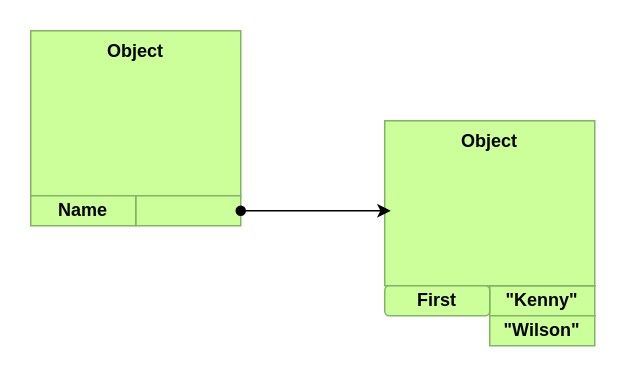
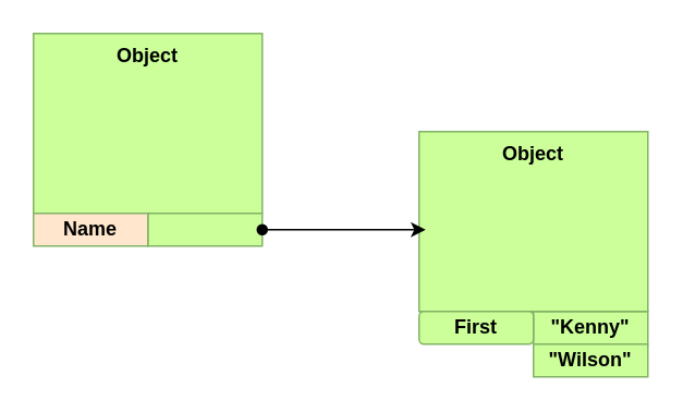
- <mxCell id="8" value="Name" style="rounded=0;whiteSpace=wrap;html=1;strokeColor=#82b366;fillColor=#CCFF99;fontStyle=1" vertex="1" parent="1"><mxGeometry x="20" y="130" width="70" height="20" as="geometry" /></mxCell>
+ <mxCell id="8" value="Name" style="rounded=0;whiteSpace=wrap;html=1;strokeColor=#82b366;fillColor=#ffe6cc;fontStyle=1;" vertex="1" parent="1"><mxGeometry x="20" y="130" width="70" height="20" as="geometry" /></mxCell>
